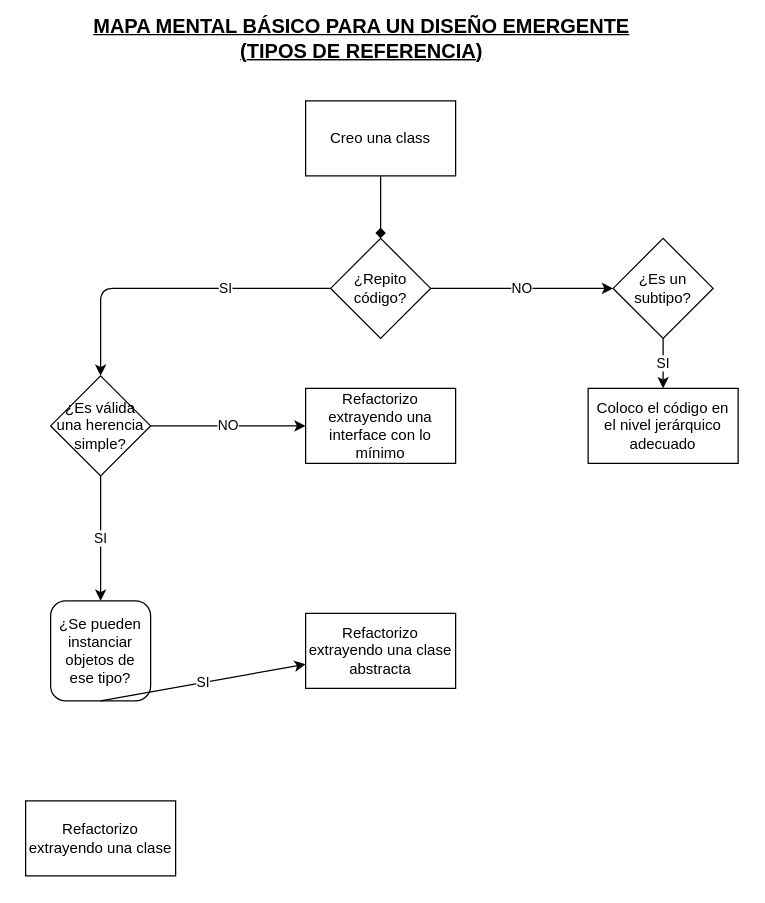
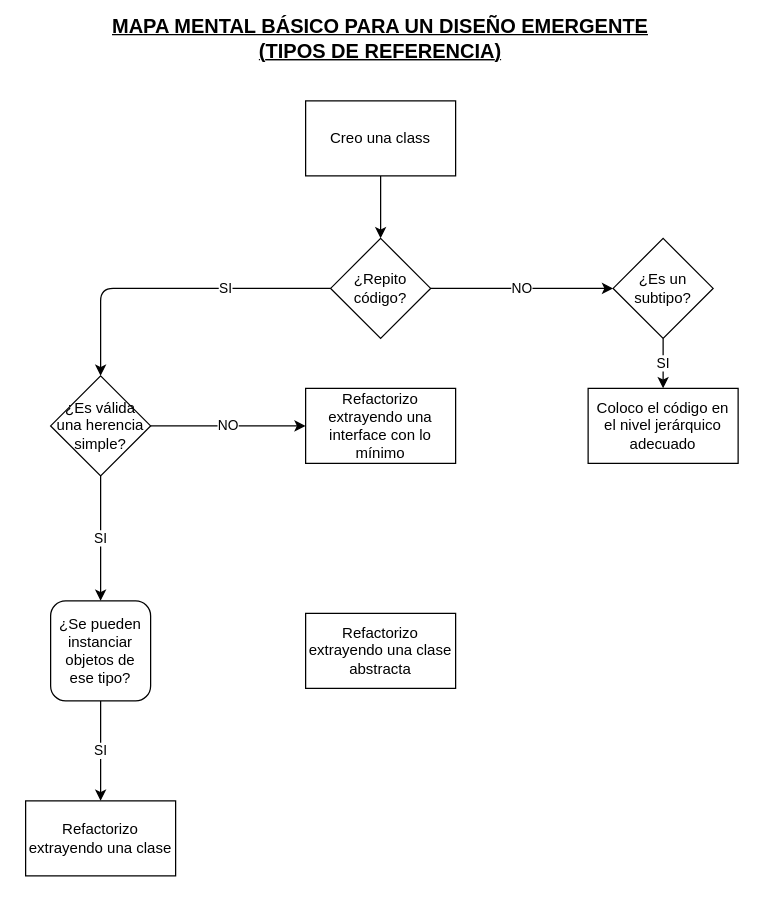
- <mxCell id="14" value="&lt;div&gt;&lt;u&gt;&lt;b&gt;&lt;font style=&quot;font-size: 16px&quot;&gt;MAPA MENTAL BÁSICO PARA UN DISEÑO EMERGENTE&lt;/font&gt;&lt;/b&gt;&lt;/u&gt;&lt;/div&gt;&lt;div&gt;&lt;u&gt;&lt;b&gt;&lt;font style=&quot;font-size: 16px&quot;&gt;(&lt;/font&gt;&lt;/b&gt;&lt;/u&gt;&lt;u&gt;&lt;b&gt;&lt;font style=&quot;font-size: 16px&quot;&gt;&lt;u&gt;&lt;b&gt;&lt;font style=&quot;font-size: 16px&quot;&gt;TIPOS DE REFERENCIA&lt;/font&gt;&lt;/b&gt;&lt;/u&gt;)&lt;br&gt;&lt;/font&gt;&lt;/b&gt;&lt;/u&gt;&lt;/div&gt;" style="text;html=1;strokeColor=none;fillColor=none;align=center;verticalAlign=middle;whiteSpace=wrap;rounded=0;" vertex="1" parent="1"><mxGeometry x="34" y="20" width="510" height="20" as="geometry" /></mxCell>
+ <mxCell id="14" value="&lt;div&gt;&lt;u&gt;&lt;b&gt;&lt;font style=&quot;font-size: 16px&quot;&gt;MAPA MENTAL BÁSICO PARA UN DISEÑO EMERGENTE&lt;/font&gt;&lt;/b&gt;&lt;/u&gt;&lt;/div&gt;&lt;div&gt;&lt;u&gt;&lt;b&gt;&lt;font style=&quot;font-size: 16px&quot;&gt;(&lt;/font&gt;&lt;/b&gt;&lt;/u&gt;&lt;u&gt;&lt;b&gt;&lt;font style=&quot;font-size: 16px&quot;&gt;&lt;u&gt;&lt;b&gt;&lt;font style=&quot;font-size: 16px&quot;&gt;TIPOS DE REFERENCIA&lt;/font&gt;&lt;/b&gt;&lt;/u&gt;)&lt;br&gt;&lt;/font&gt;&lt;/b&gt;&lt;/u&gt;&lt;/div&gt;" style="text;html=1;strokeColor=none;fillColor=none;align=center;verticalAlign=middle;whiteSpace=wrap;rounded=0;" vertex="1" parent="1"><mxGeometry x="49" y="20" width="510" height="20" as="geometry" /></mxCell>
- <mxCell id="8" value="" style="endArrow=diamond;html=1;exitX=0.5;exitY=1;exitDx=0;exitDy=0;entryX=0.5;entryY=0;entryDx=0;entryDy=0;" edge="1" parent="1" source="2" target="3"><mxGeometry width="50" height="50" relative="1" as="geometry"><mxPoint x="280" y="480" as="sourcePoint" /><mxPoint x="330" y="430" as="targetPoint" /></mxGeometry></mxCell>
+ <mxCell id="8" value="" style="endArrow=classic;html=1;exitX=0.5;exitY=1;exitDx=0;exitDy=0;entryX=0.5;entryY=0;entryDx=0;entryDy=0;" edge="1" parent="1" source="2" target="3"><mxGeometry width="50" height="50" relative="1" as="geometry"><mxPoint x="280" y="480" as="sourcePoint" /><mxPoint x="330" y="430" as="targetPoint" /></mxGeometry></mxCell>
- <mxCell id="13" value="SI" style="endArrow=classic;html=1;exitX=0.5;exitY=1;exitDx=0;exitDy=0;" edge="1" parent="1" source="6" target="11"><mxGeometry width="50" height="50" relative="1" as="geometry"><mxPoint x="280" y="480" as="sourcePoint" /><mxPoint x="330" y="430" as="targetPoint" /></mxGeometry></mxCell>
+ <mxCell id="13" value="SI" style="endArrow=classic;html=1;exitX=0.5;exitY=1;exitDx=0;exitDy=0;entryX=0.5;entryY=0;entryDx=0;entryDy=0;" edge="1" parent="1" source="6" target="12"><mxGeometry width="50" height="50" relative="1" as="geometry"><mxPoint x="280" y="480" as="sourcePoint" /><mxPoint x="330" y="430" as="targetPoint" /></mxGeometry></mxCell>
